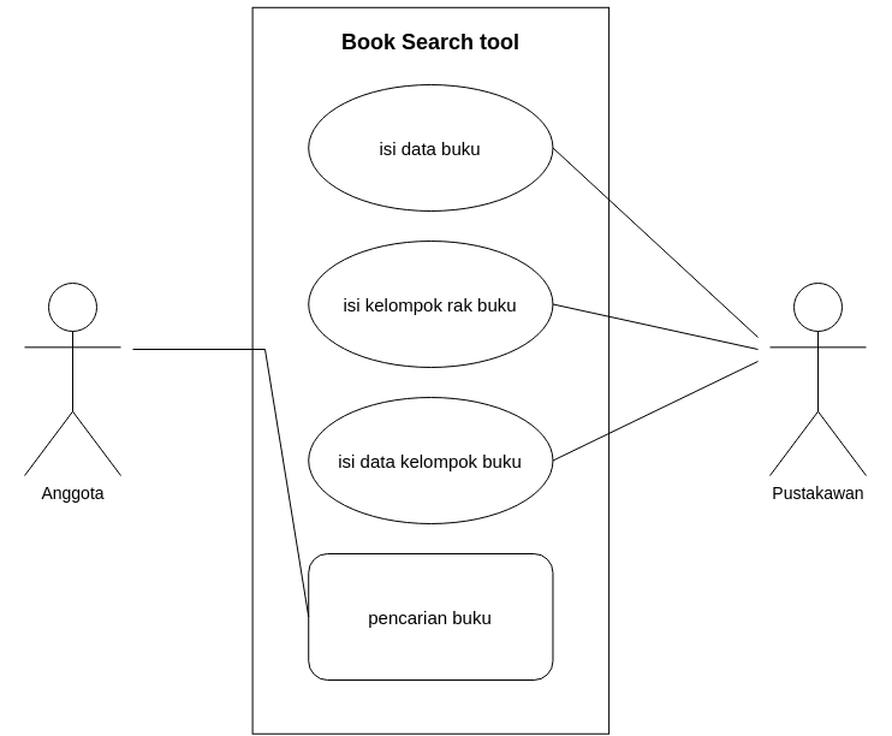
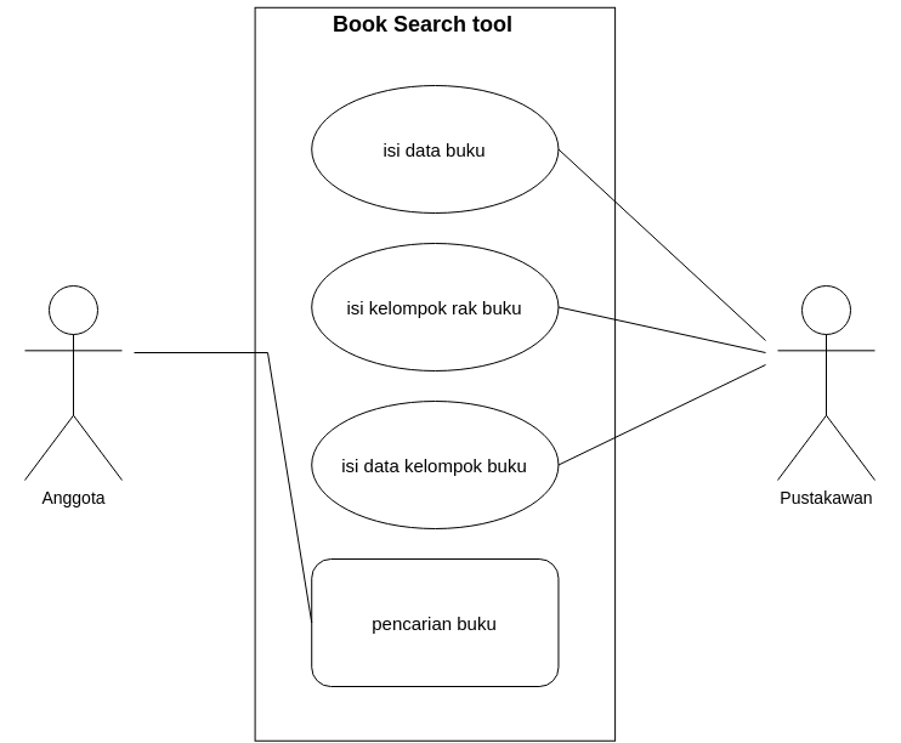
- <mxCell id="5" value="Book Search tool" style="text;html=1;strokeColor=none;fillColor=none;align=center;verticalAlign=middle;whiteSpace=wrap;rounded=0;fontSize=18;fontStyle=1" vertex="1" parent="1"><mxGeometry x="270.95" y="20" width="173.78" height="30" as="geometry" /></mxCell>
+ <mxCell id="5" value="Book Search tool" style="text;html=1;strokeColor=none;fillColor=none;align=center;verticalAlign=middle;whiteSpace=wrap;rounded=0;fontSize=18;fontStyle=1" vertex="1" parent="1"><mxGeometry x="260.95" y="5" width="173.78" height="30" as="geometry" /></mxCell>
